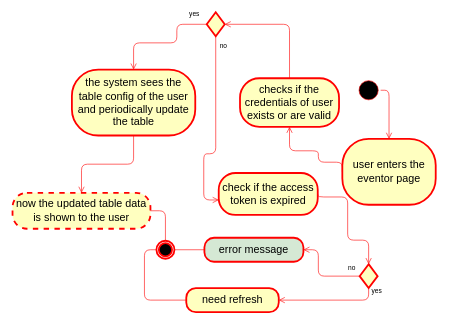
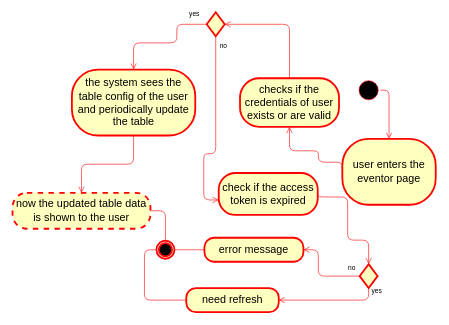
- <mxCell id="20" value="error message" style="rounded=1;whiteSpace=wrap;html=1;arcSize=40;fontColor=#000000;fillColor=#d5e8d4;strokeColor=#ff0000;strokeWidth=3;fontSize=18;" vertex="1" parent="1"><mxGeometry x="340" y="396" width="165.13" height="40" as="geometry" /></mxCell>
+ <mxCell id="20" value="error message" style="rounded=1;whiteSpace=wrap;html=1;arcSize=40;fontColor=#000000;fillColor=#ffffc0;strokeColor=#ff0000;strokeWidth=3;fontSize=18;" vertex="1" parent="1"><mxGeometry x="340" y="396" width="165.13" height="40" as="geometry" /></mxCell>
